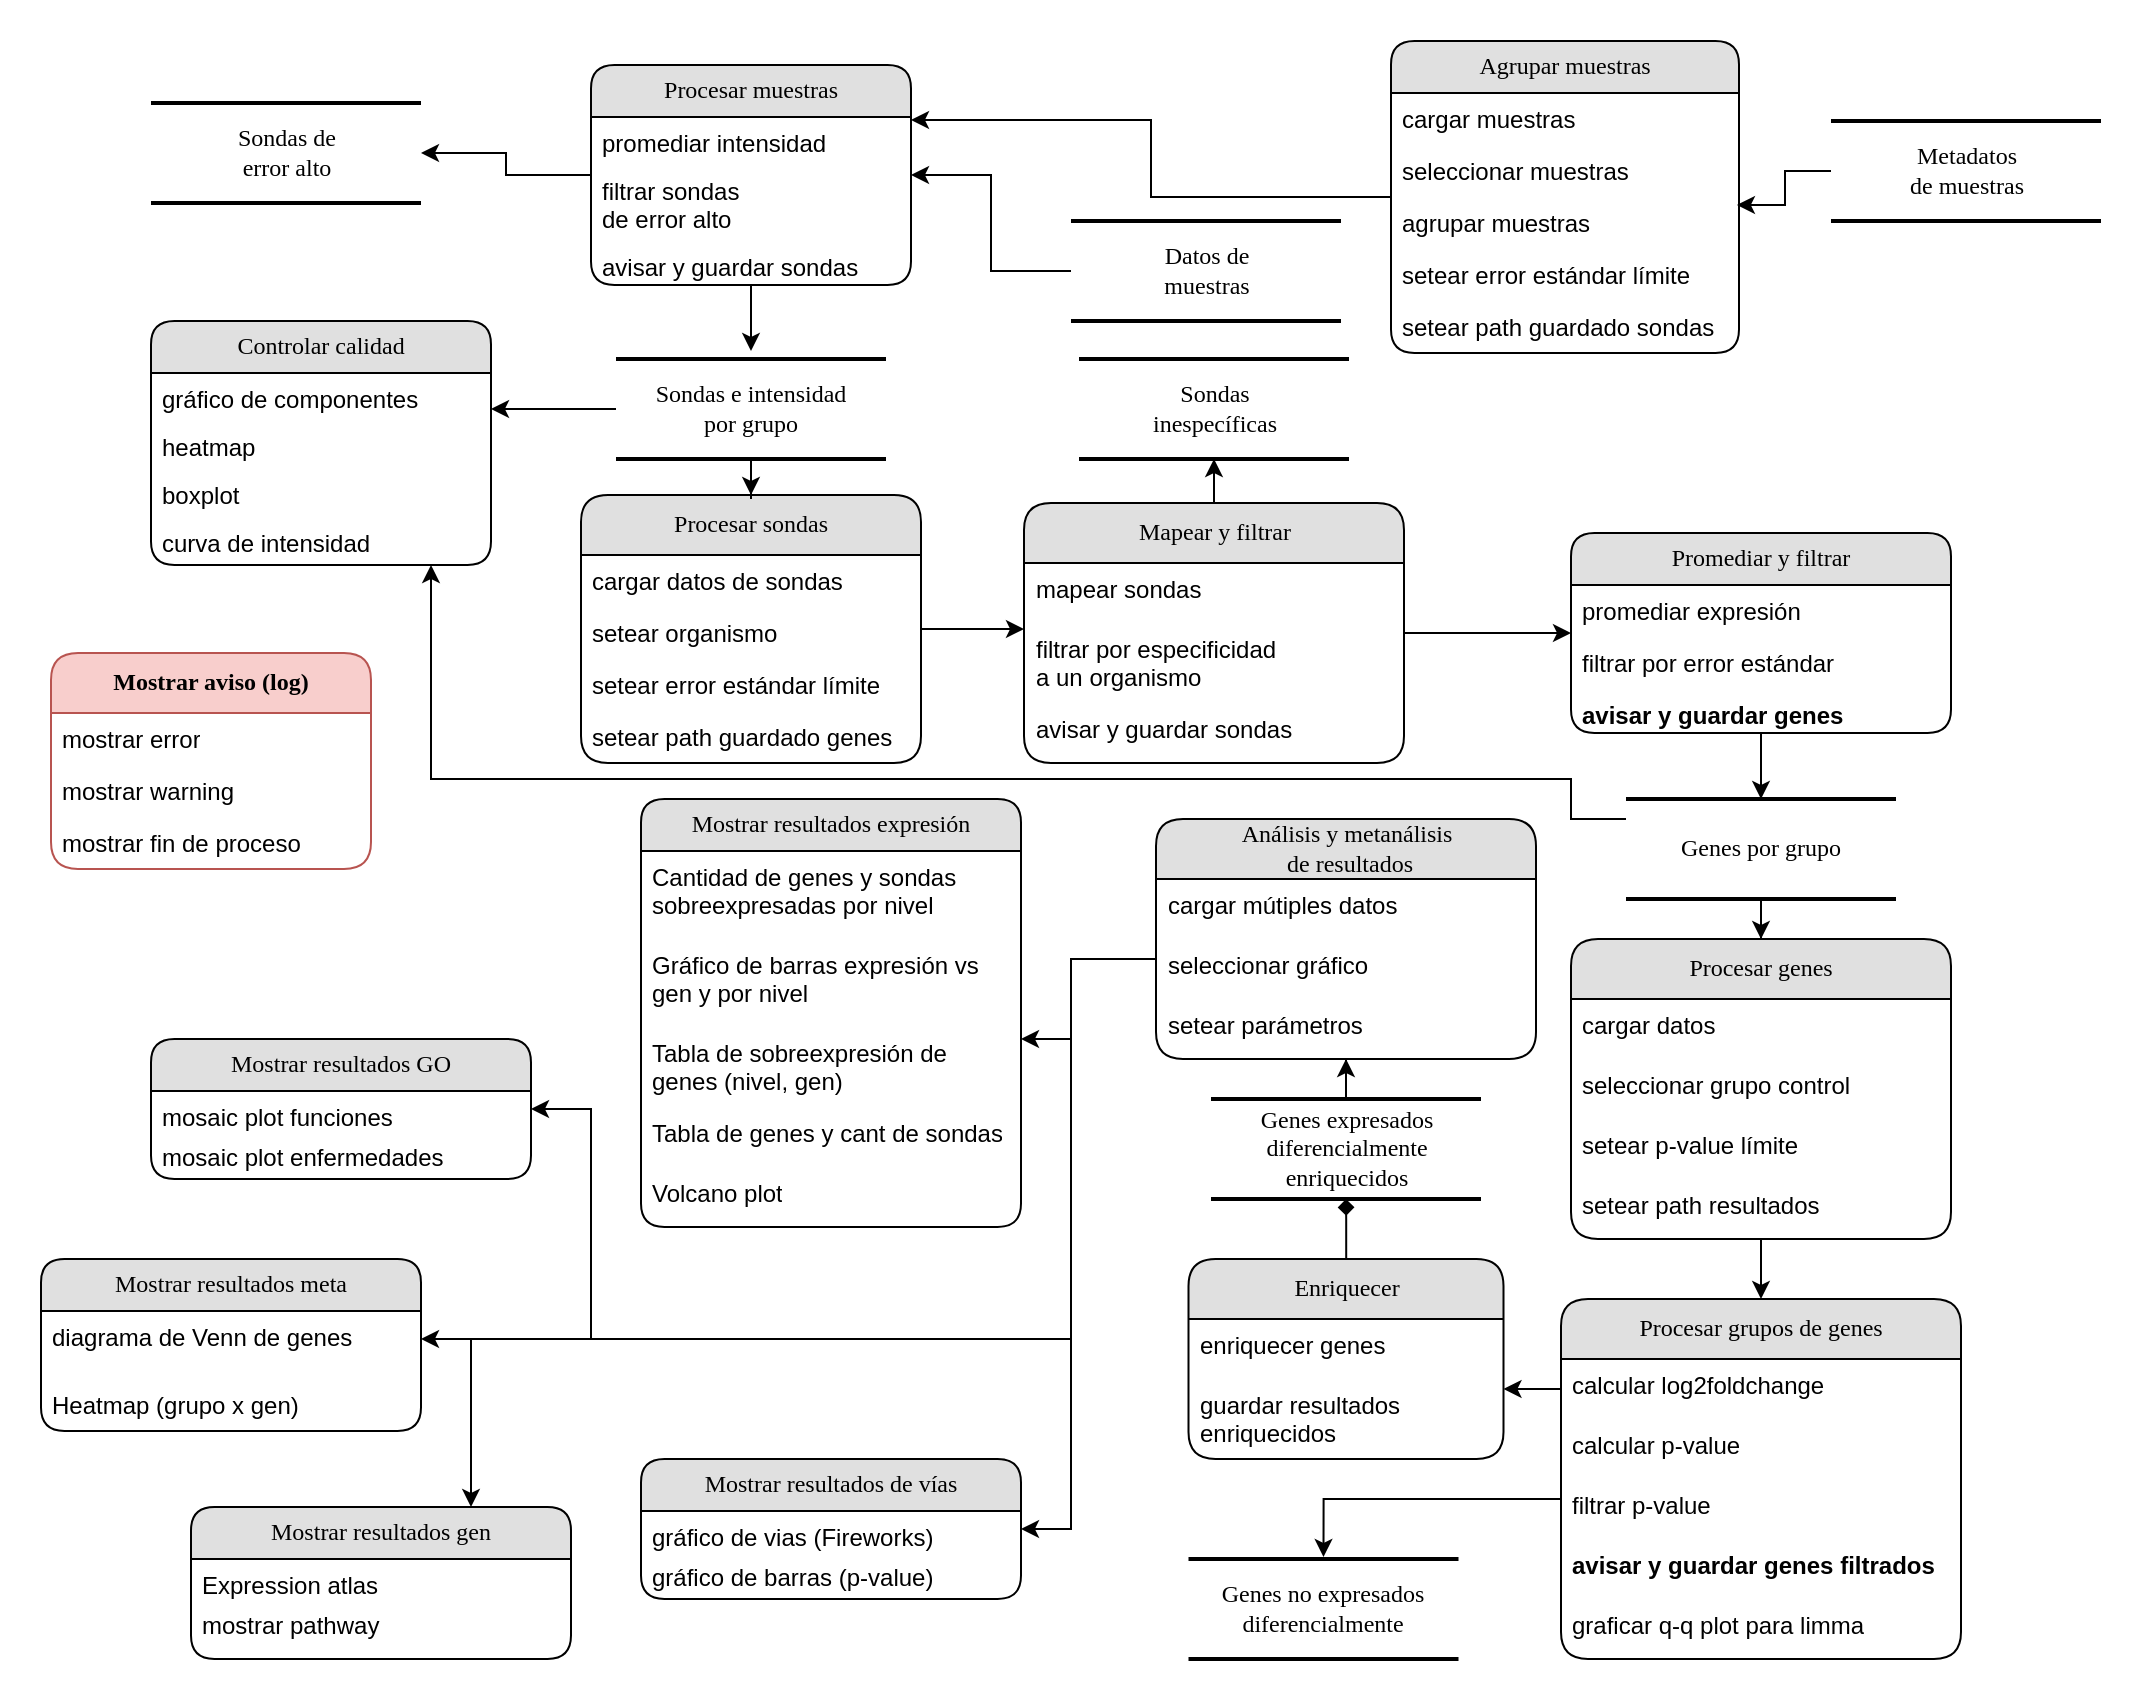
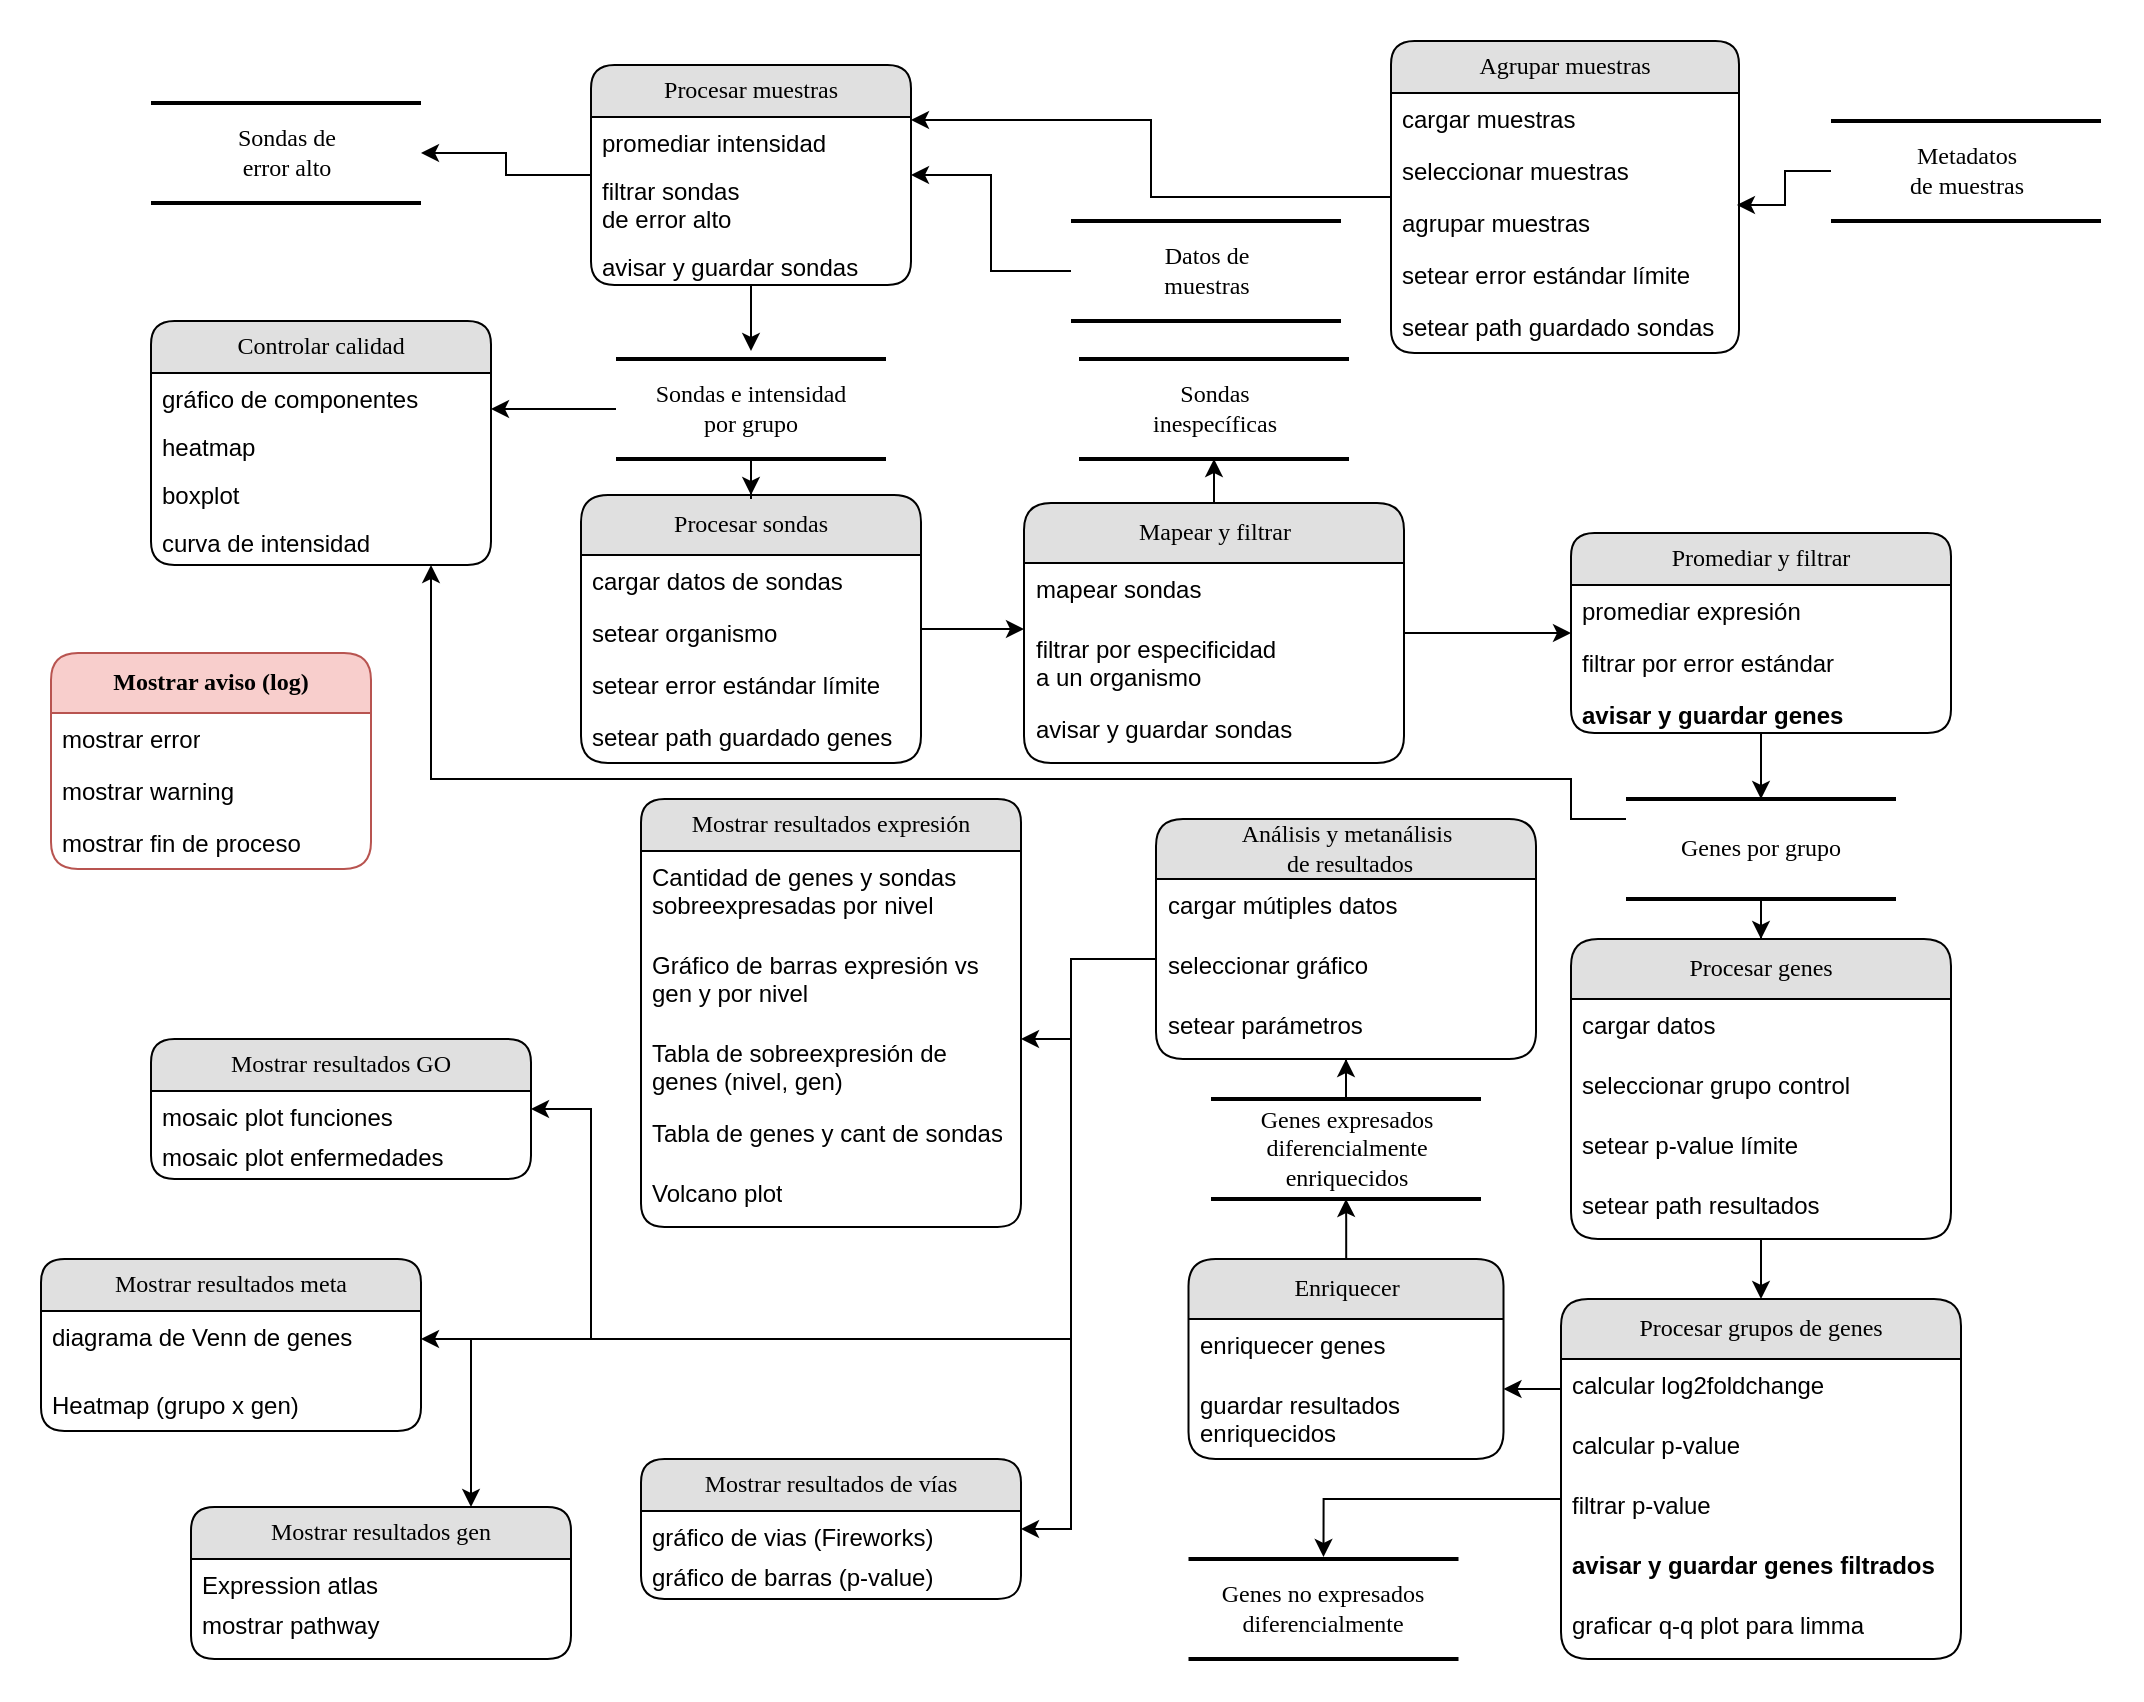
- <mxCell id="86" style="edgeStyle=orthogonalEdgeStyle;rounded=0;orthogonalLoop=1;jettySize=auto;html=1;endArrow=diamond;" edge="1" parent="1" source="87" target="91"><mxGeometry relative="1" as="geometry" /></mxCell>
+ <mxCell id="86" style="edgeStyle=orthogonalEdgeStyle;rounded=0;orthogonalLoop=1;jettySize=auto;html=1;" edge="1" parent="1" source="87" target="91"><mxGeometry relative="1" as="geometry" /></mxCell>
